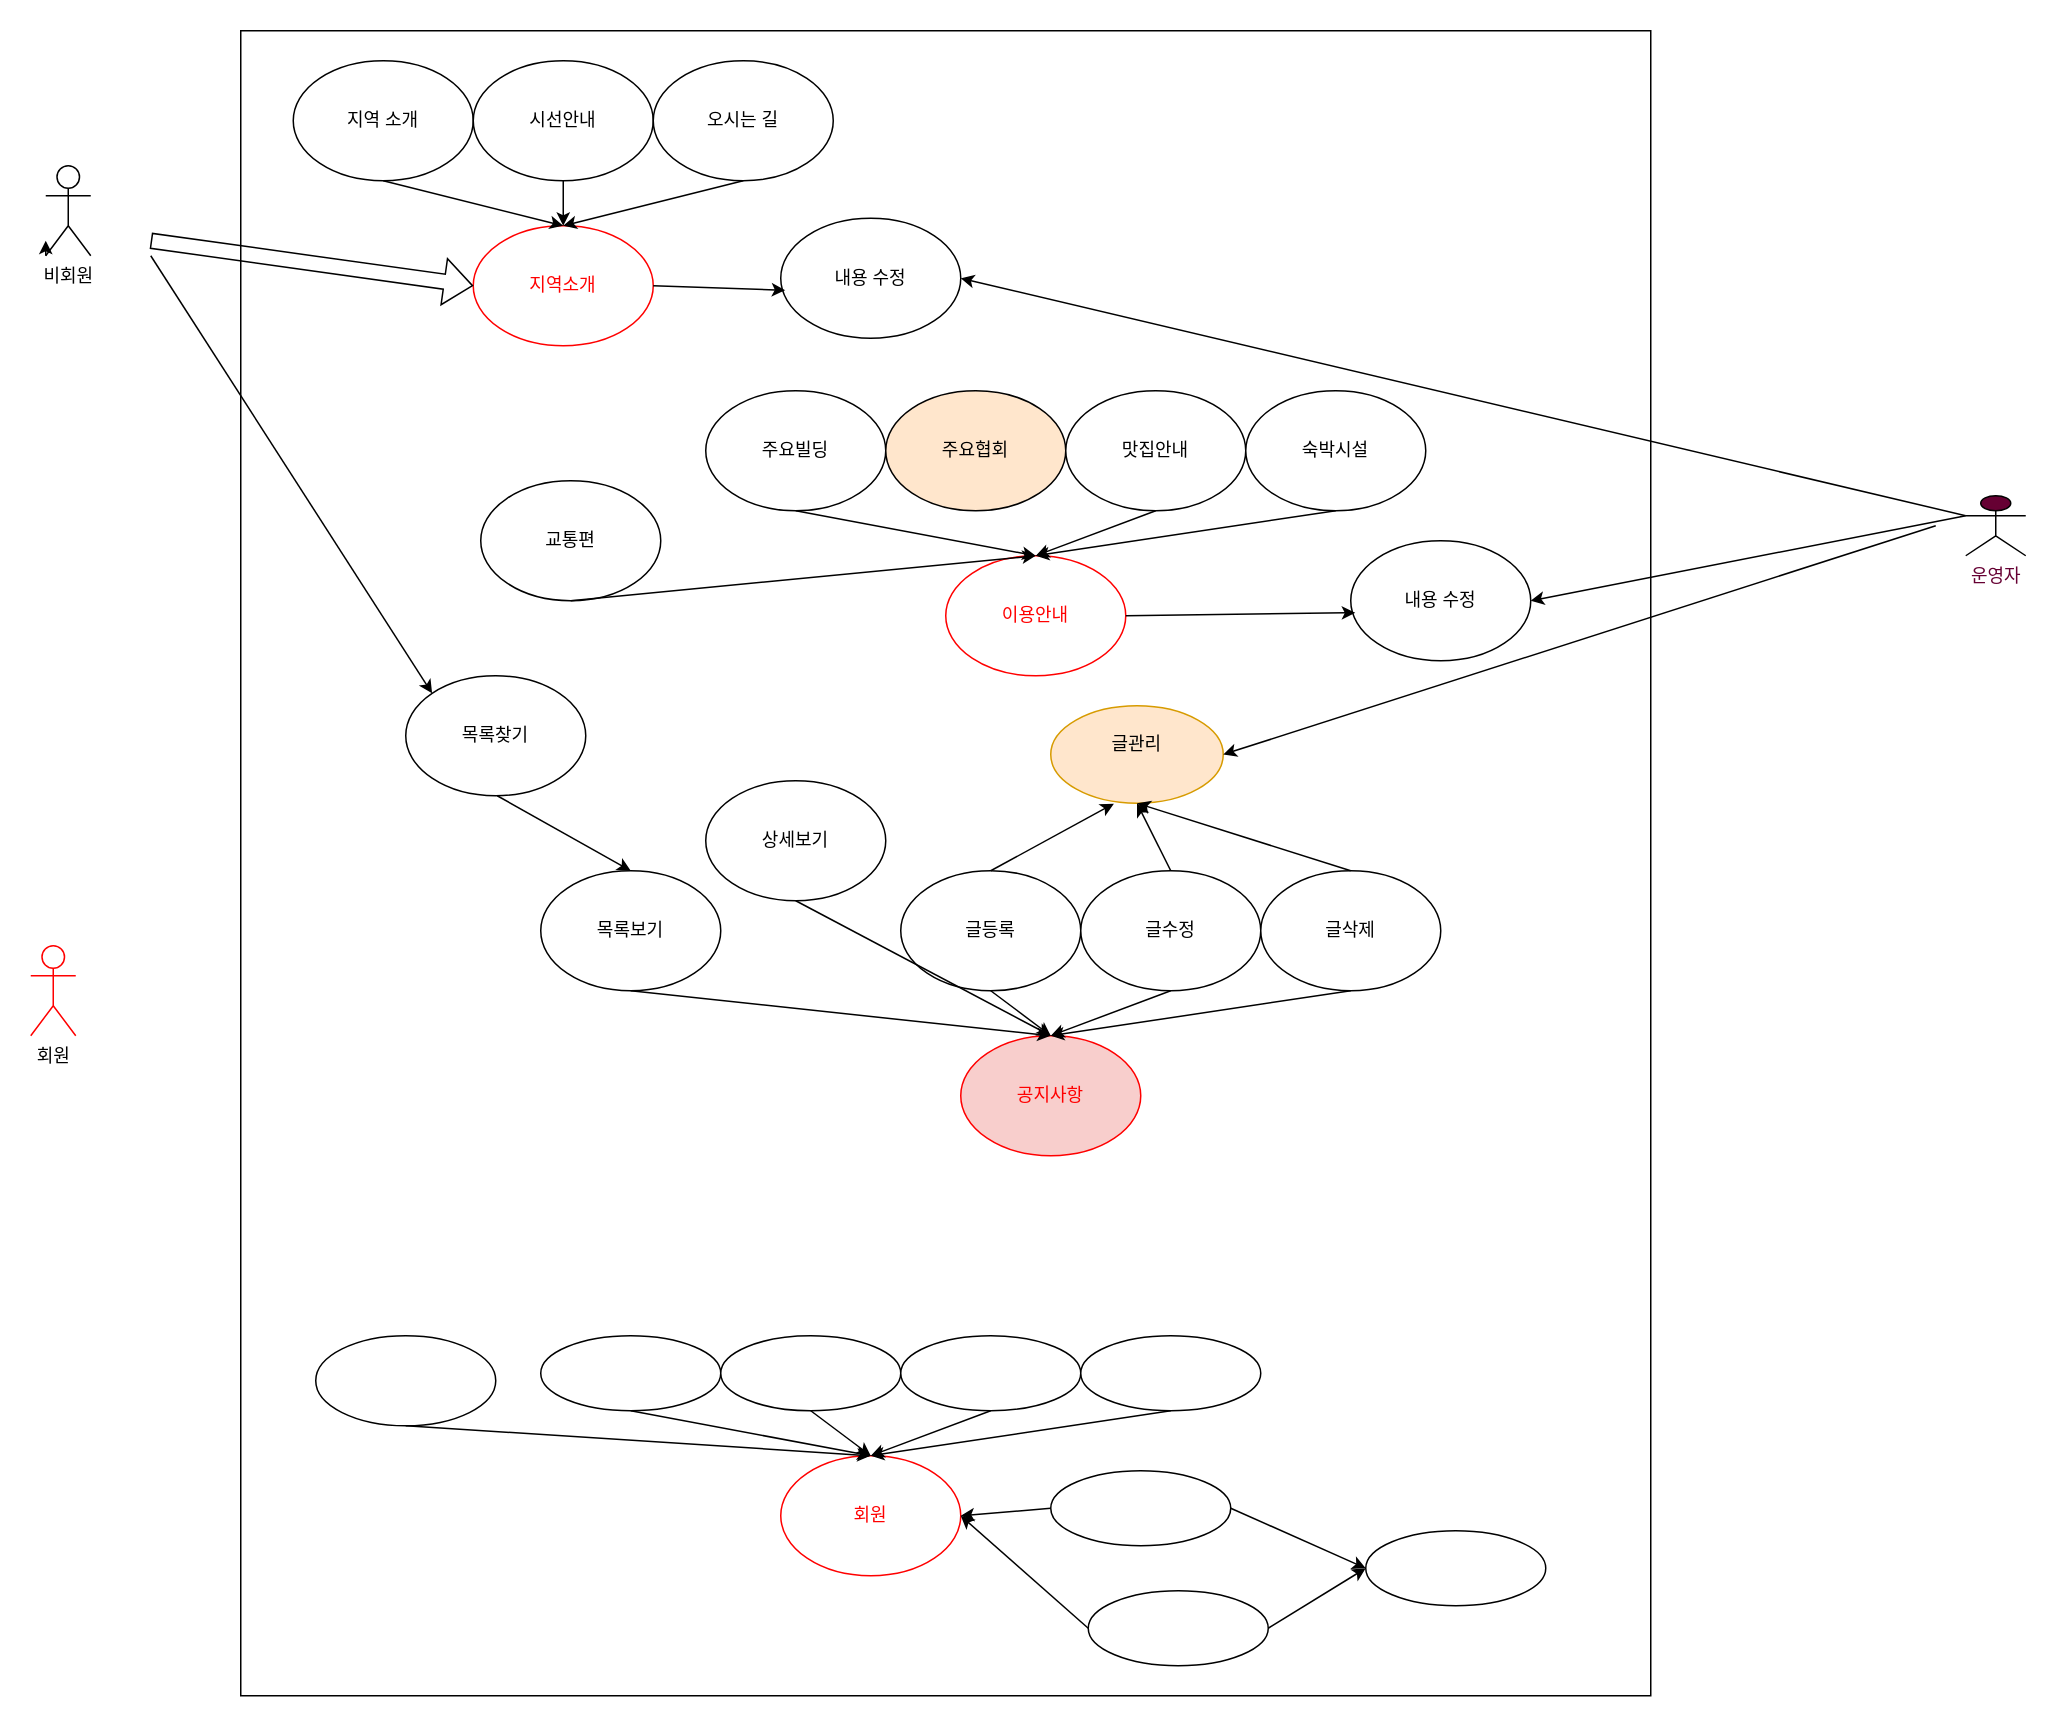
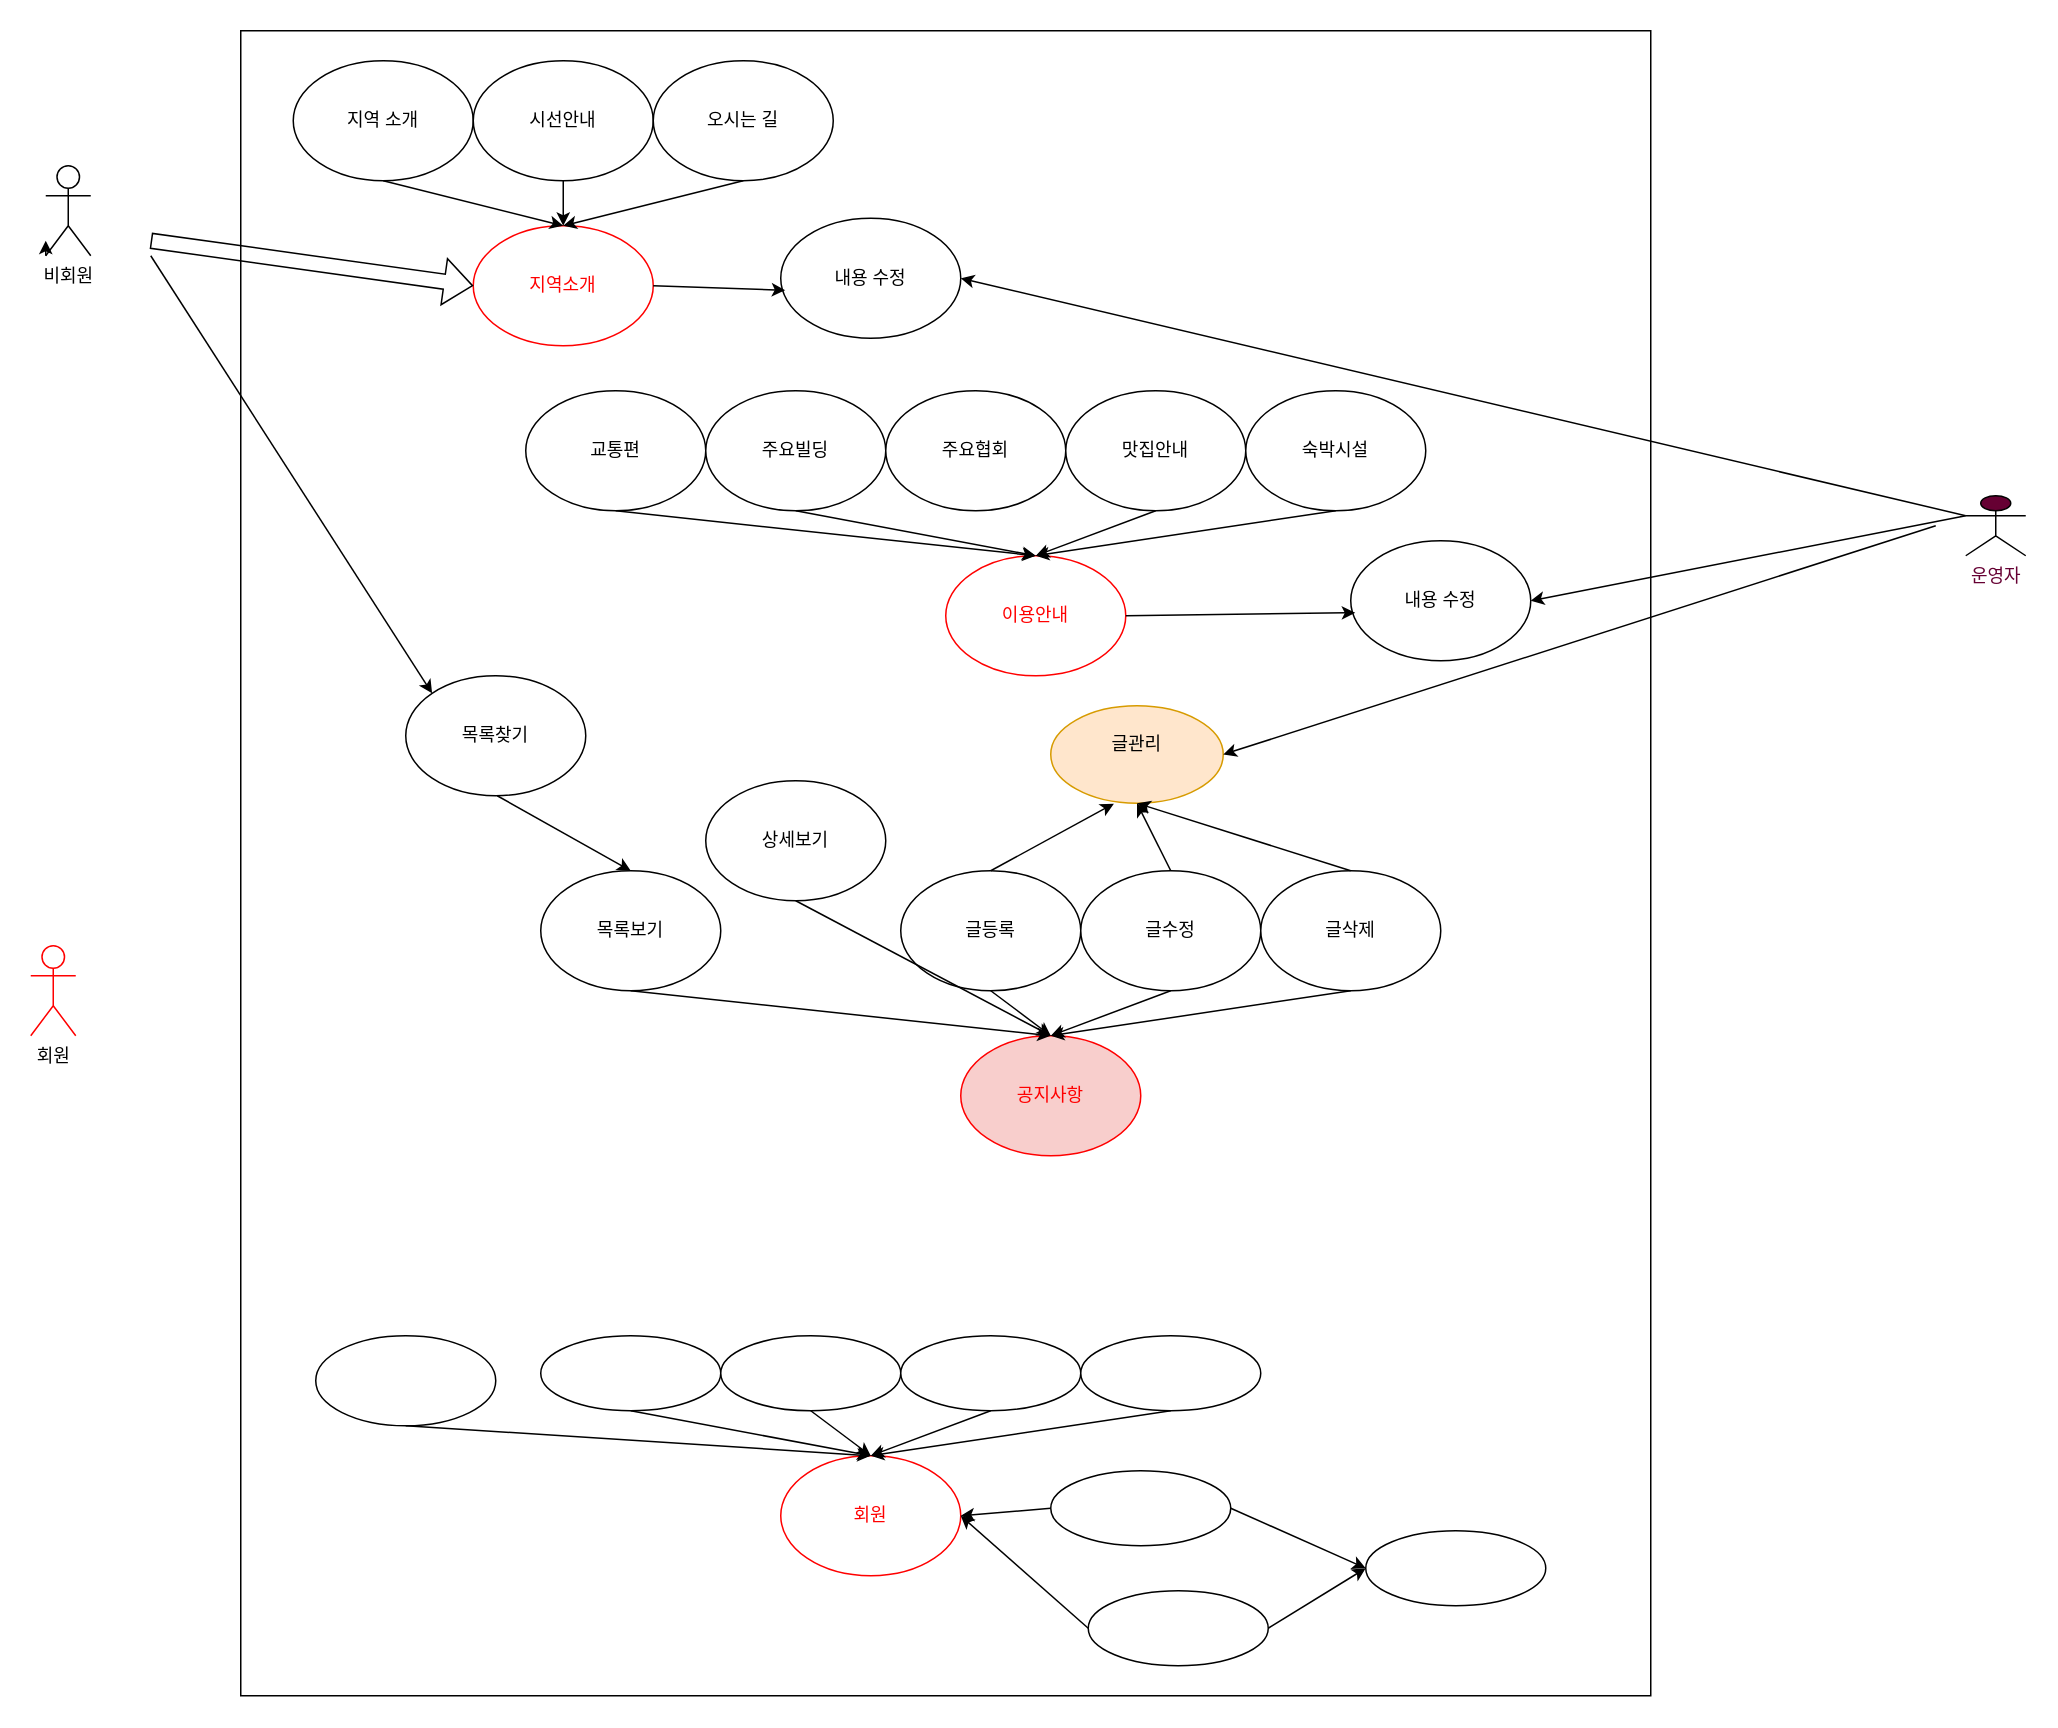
- <mxCell id="19" value="주요협회" style="ellipse;whiteSpace=wrap;html=1;fillColor=#ffe6cc;" vertex="1" parent="1"><mxGeometry x="590" y="260" width="120" height="80" as="geometry" /></mxCell>
+ <mxCell id="19" value="주요협회" style="ellipse;whiteSpace=wrap;html=1;" vertex="1" parent="1"><mxGeometry x="590" y="260" width="120" height="80" as="geometry" /></mxCell>
- <mxCell id="17" value="교통편" style="ellipse;whiteSpace=wrap;html=1;" vertex="1" parent="1"><mxGeometry x="320" y="320" width="120" height="80" as="geometry" /></mxCell>
+ <mxCell id="17" value="교통편" style="ellipse;whiteSpace=wrap;html=1;" vertex="1" parent="1"><mxGeometry x="350" y="260" width="120" height="80" as="geometry" /></mxCell>
